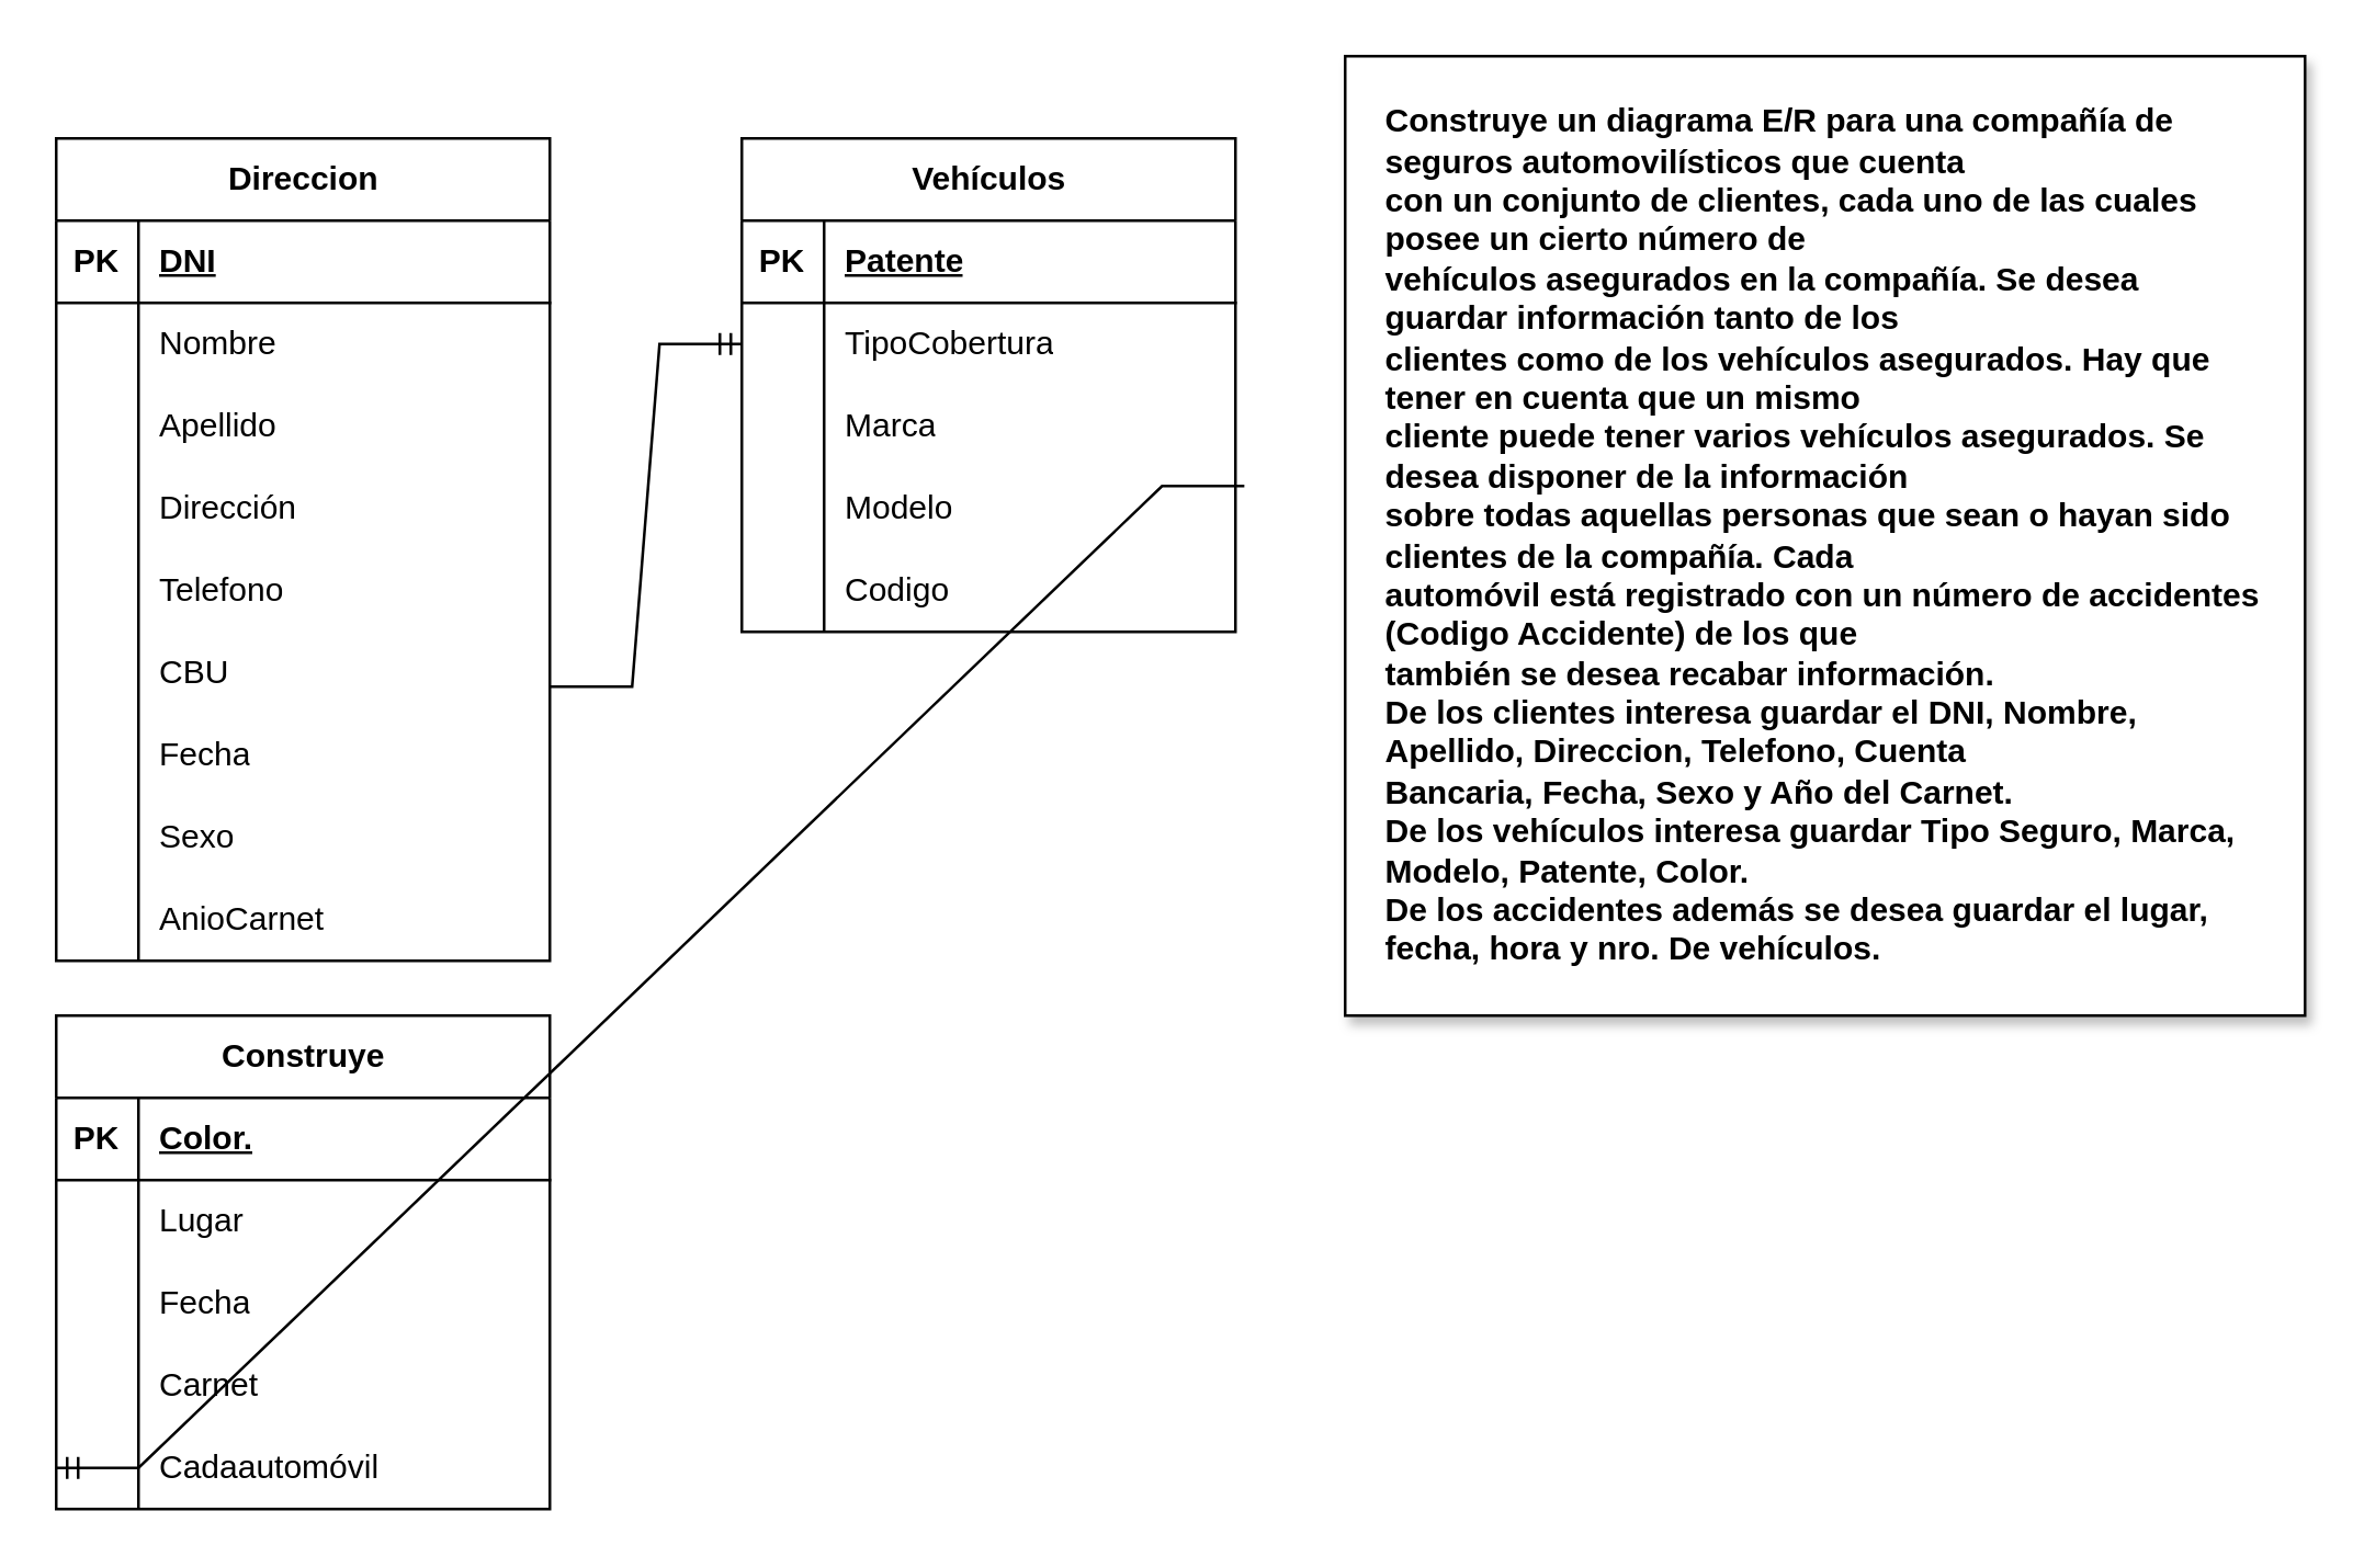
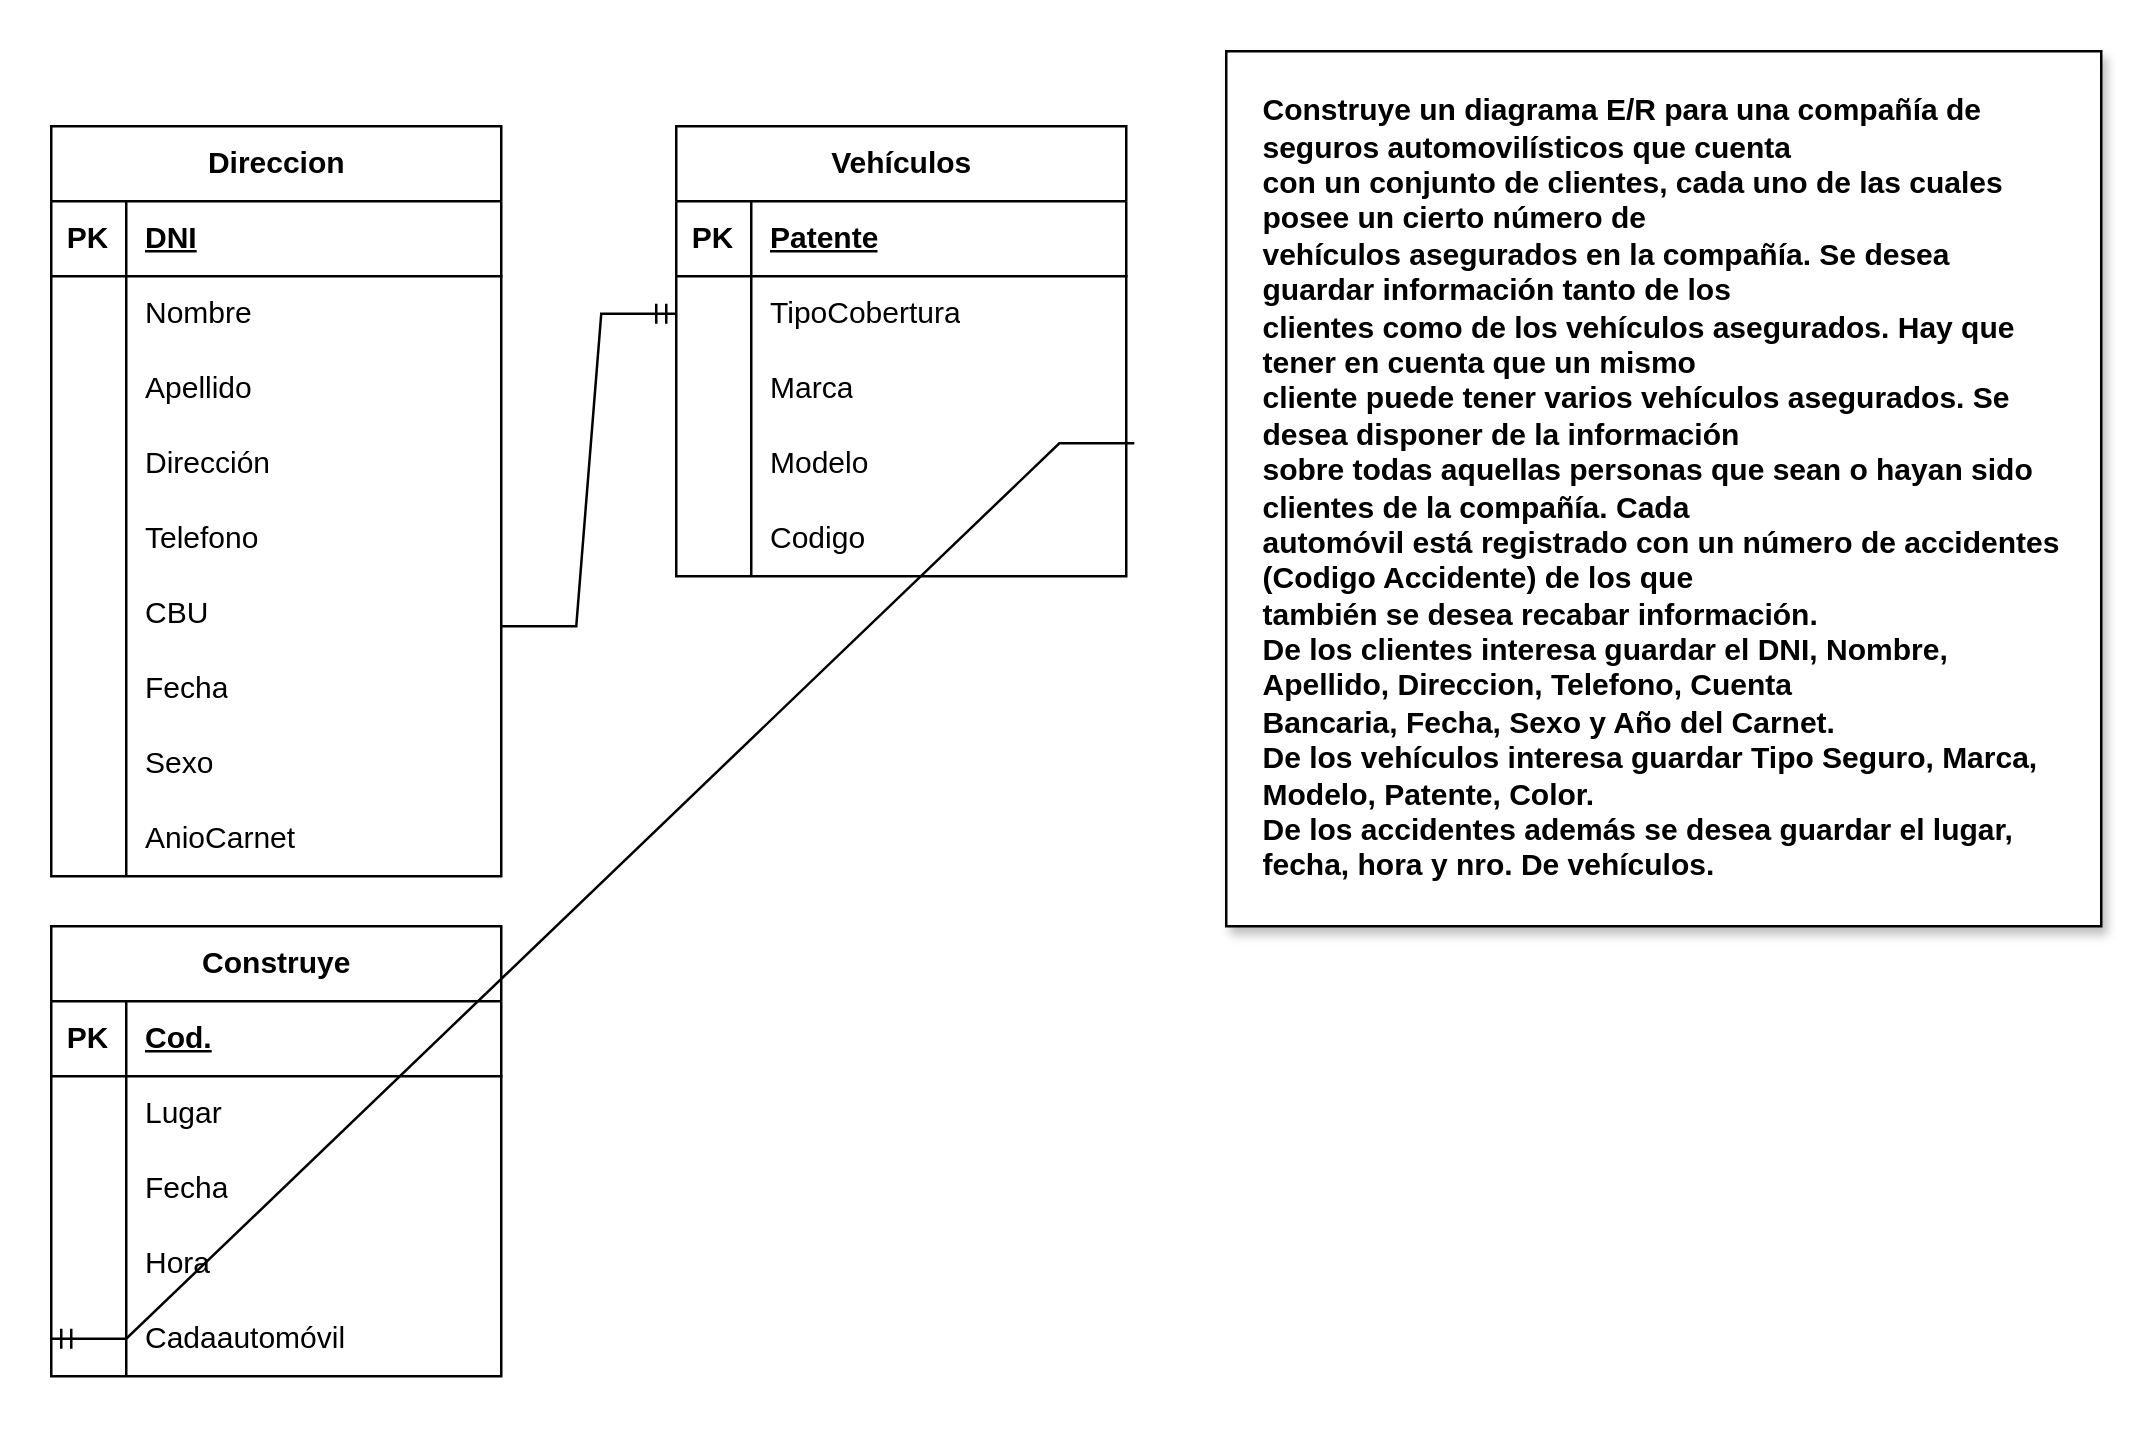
- <mxCell id="6" value="Color." style="shape=partialRectangle;connectable=0;fillColor=none;top=0;left=0;bottom=0;right=0;align=left;spacingLeft=6;fontStyle=5;overflow=hidden;whiteSpace=wrap;html=1;" vertex="1" parent="4"><mxGeometry x="30" width="150" height="30" as="geometry"><mxRectangle width="150" height="30" as="alternateBounds" /></mxGeometry></mxCell>
+ <mxCell id="6" value="Cod." style="shape=partialRectangle;connectable=0;fillColor=none;top=0;left=0;bottom=0;right=0;align=left;spacingLeft=6;fontStyle=5;overflow=hidden;whiteSpace=wrap;html=1;" vertex="1" parent="4"><mxGeometry x="30" width="150" height="30" as="geometry"><mxRectangle width="150" height="30" as="alternateBounds" /></mxGeometry></mxCell>
- <mxCell id="15" value="Carnet" style="shape=partialRectangle;connectable=0;fillColor=none;top=0;left=0;bottom=0;right=0;align=left;spacingLeft=6;overflow=hidden;whiteSpace=wrap;html=1;" vertex="1" parent="13"><mxGeometry x="30" width="150" height="30" as="geometry"><mxRectangle width="150" height="30" as="alternateBounds" /></mxGeometry></mxCell>
+ <mxCell id="15" value="Hora" style="shape=partialRectangle;connectable=0;fillColor=none;top=0;left=0;bottom=0;right=0;align=left;spacingLeft=6;overflow=hidden;whiteSpace=wrap;html=1;" vertex="1" parent="13"><mxGeometry x="30" width="150" height="30" as="geometry"><mxRectangle width="150" height="30" as="alternateBounds" /></mxGeometry></mxCell>
